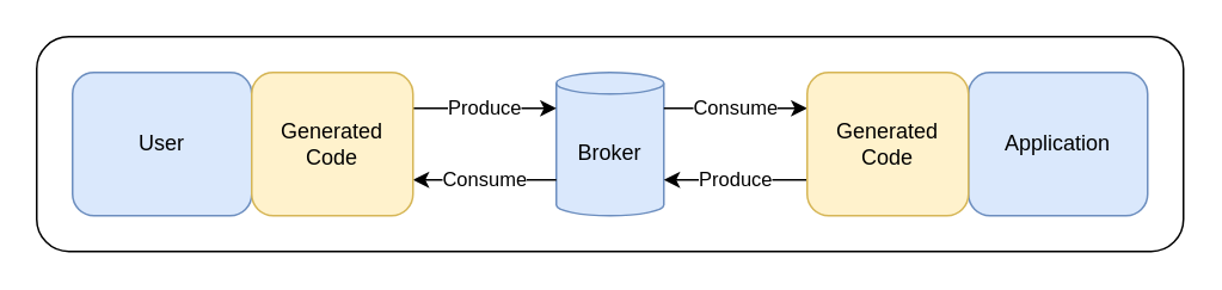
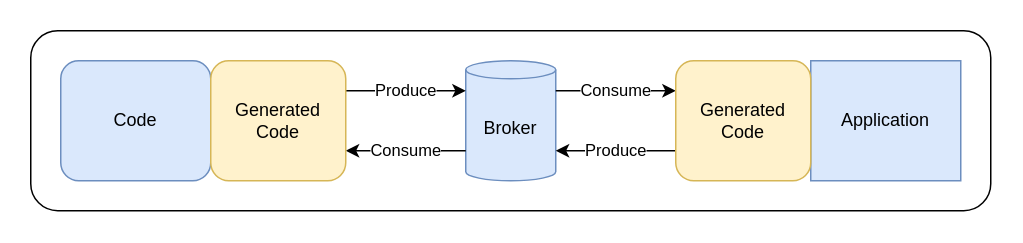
- <mxCell id="3" value="User" style="rounded=1;whiteSpace=wrap;html=1;fillColor=#dae8fc;strokeColor=#6c8ebf;" parent="1" vertex="1"><mxGeometry x="40" y="40" width="100" height="80" as="geometry" /></mxCell>
+ <mxCell id="3" value="Code" style="rounded=1;whiteSpace=wrap;html=1;fillColor=#dae8fc;strokeColor=#6c8ebf;" parent="1" vertex="1"><mxGeometry x="40" y="40" width="100" height="80" as="geometry" /></mxCell>
- <mxCell id="4" value="Application" style="rounded=1;whiteSpace=wrap;html=1;fillColor=#dae8fc;strokeColor=#6c8ebf;" parent="1" vertex="1"><mxGeometry x="540" y="40" width="100" height="80" as="geometry" /></mxCell>
+ <mxCell id="4" value="Application" style="whiteSpace=wrap;html=1;fillColor=#dae8fc;strokeColor=#6c8ebf;rounded=0;" parent="1" vertex="1"><mxGeometry x="540" y="40" width="100" height="80" as="geometry" /></mxCell>
